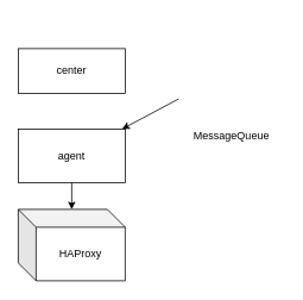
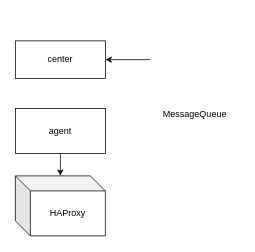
- <mxCell id="6" style="edgeStyle=none;rounded=0;orthogonalLoop=1;jettySize=auto;html=1;" edge="1" parent="1" source="7" target="3"><mxGeometry relative="1" as="geometry" /></mxCell>
+ <mxCell id="6" style="edgeStyle=none;rounded=0;orthogonalLoop=1;jettySize=auto;html=1;" edge="1" parent="1" source="7" target="5"><mxGeometry relative="1" as="geometry" /></mxCell>
